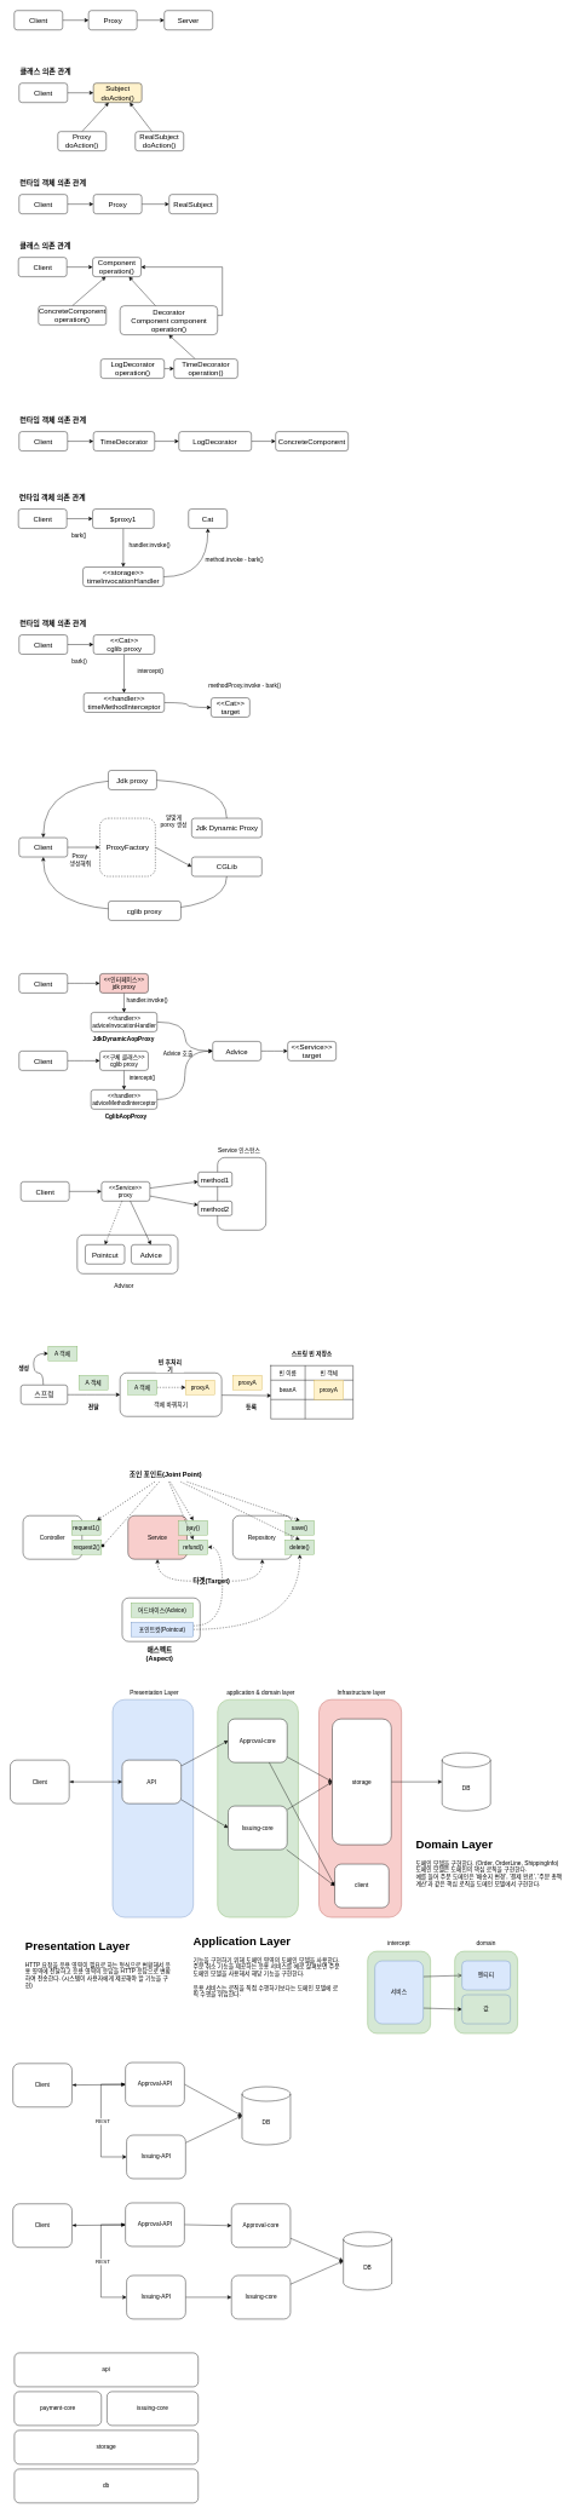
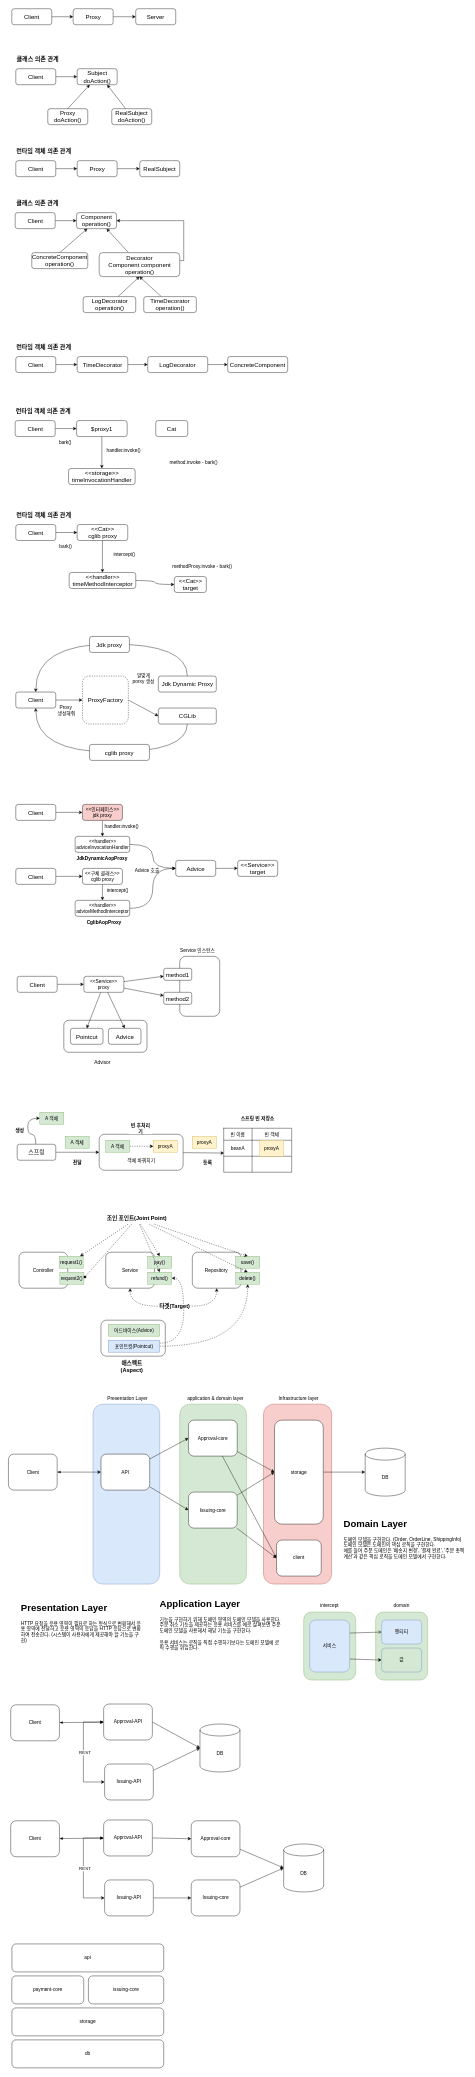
- <mxCell id="12" value="&lt;font style=&quot;font-size: 15px;&quot;&gt;Subject&lt;br&gt;doAction()&lt;br&gt;&lt;/font&gt;" style="rounded=1;whiteSpace=wrap;html=1;fillColor=#fff2cc;" parent="1" vertex="1"><mxGeometry x="192.5" y="170" width="100" height="40" as="geometry" /></mxCell>
+ <mxCell id="12" value="&lt;font style=&quot;font-size: 15px;&quot;&gt;Subject&lt;br&gt;doAction()&lt;br&gt;&lt;/font&gt;" style="rounded=1;whiteSpace=wrap;html=1;" parent="1" vertex="1"><mxGeometry x="192.5" y="170" width="100" height="40" as="geometry" /></mxCell>
- <mxCell id="40" style="rounded=0;orthogonalLoop=1;jettySize=auto;html=1;" parent="1" source="41" target="43" edge="1"><mxGeometry relative="1" as="geometry" /></mxCell>
+ <mxCell id="40" style="rounded=0;orthogonalLoop=1;jettySize=auto;html=1;entryX=0.5;entryY=1;entryDx=0;entryDy=0;" parent="1" source="41" target="31" edge="1"><mxGeometry relative="1" as="geometry" /></mxCell>
- <mxCell id="49" style="edgeStyle=orthogonalEdgeStyle;rounded=0;orthogonalLoop=1;jettySize=auto;html=1;curved=1;" parent="1" source="50" target="52" edge="1"><mxGeometry relative="1" as="geometry" /></mxCell>
- <mxCell id="112" style="edgeStyle=none;rounded=0;orthogonalLoop=1;jettySize=auto;html=1;entryX=0.5;entryY=0;entryDx=0;entryDy=0;dashed=1;" parent="1" source="103" target="109" edge="1"><mxGeometry relative="1" as="geometry" /></mxCell>
+ <mxCell id="112" style="edgeStyle=none;rounded=0;orthogonalLoop=1;jettySize=auto;html=1;entryX=0.5;entryY=0;entryDx=0;entryDy=0;" parent="1" source="103" target="109" edge="1"><mxGeometry relative="1" as="geometry" /></mxCell>
- <mxCell id="142" value="Service" style="rounded=1;whiteSpace=wrap;html=1;fillColor=#f8cecc;" parent="1" vertex="1"><mxGeometry x="264" y="3130" width="121.87" height="90" as="geometry" /></mxCell>
+ <mxCell id="142" value="Service" style="rounded=1;whiteSpace=wrap;html=1;" parent="1" vertex="1"><mxGeometry x="264" y="3130" width="121.87" height="90" as="geometry" /></mxCell>
